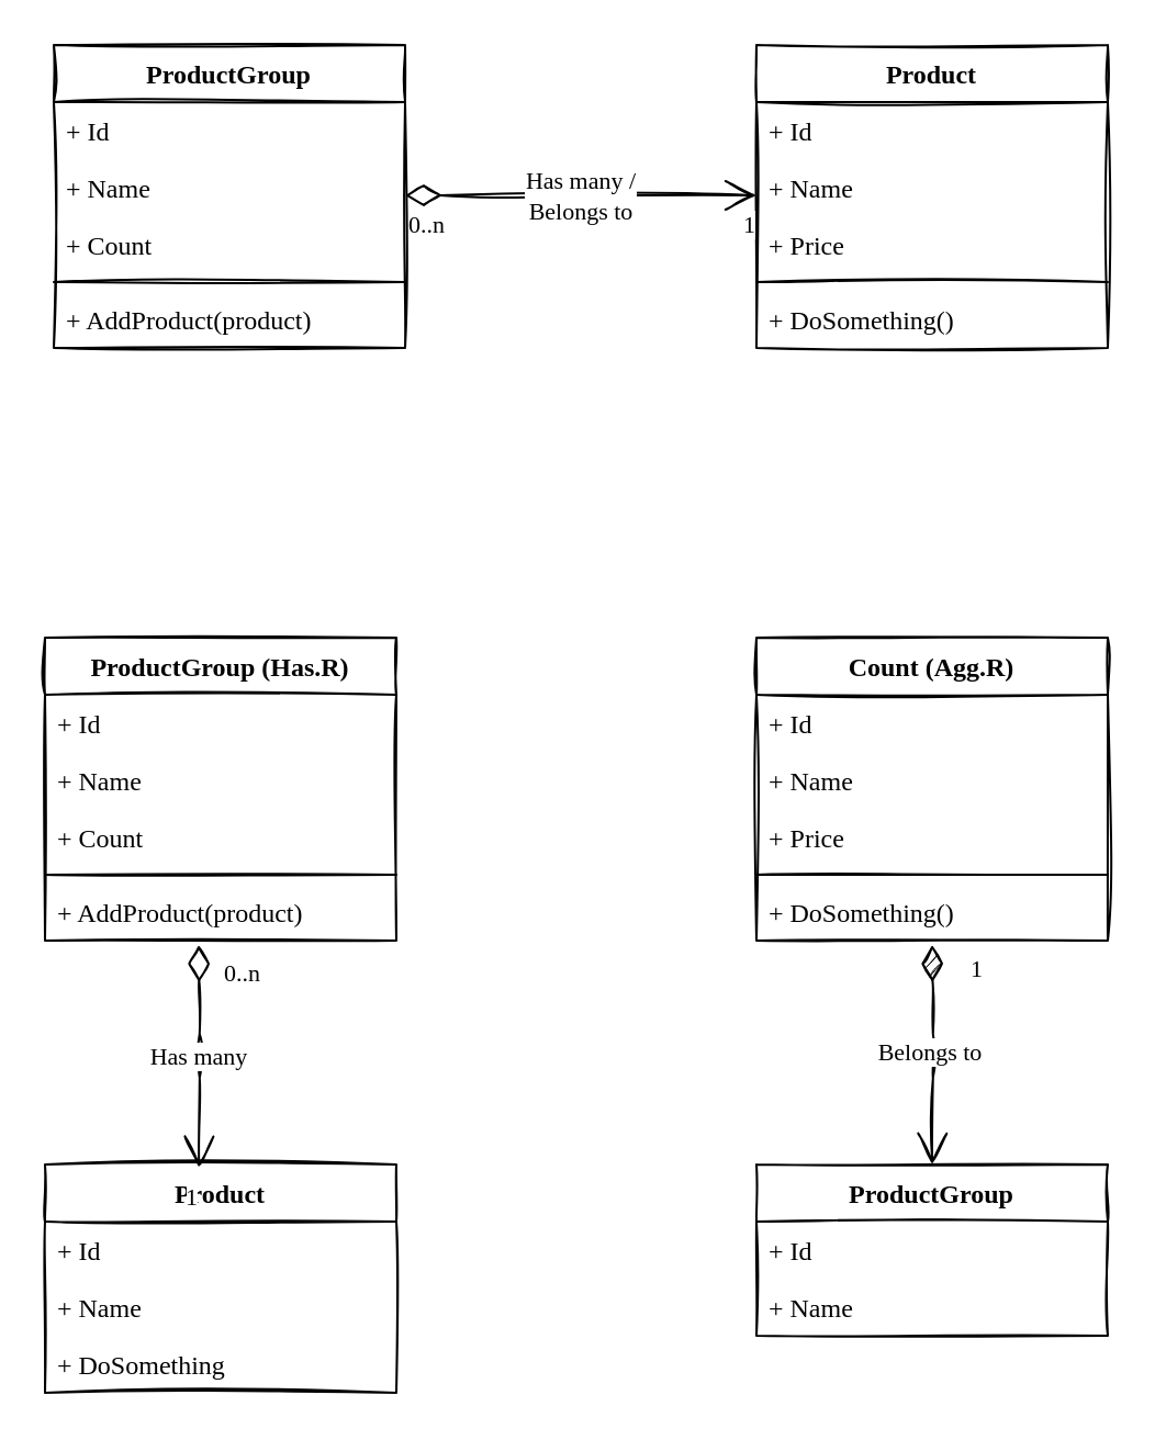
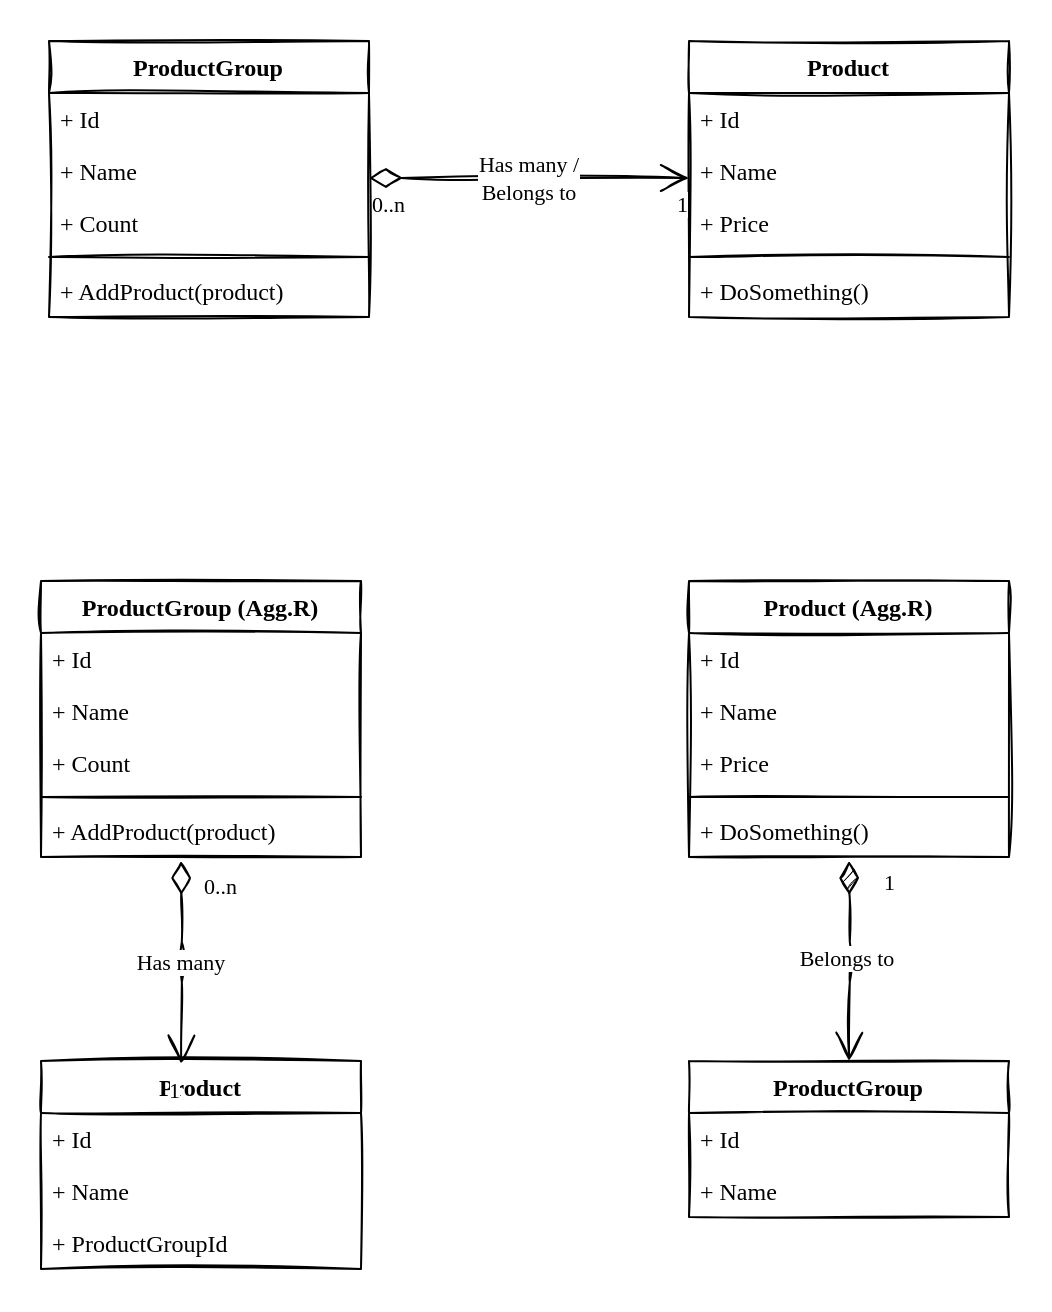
- <mxCell id="23" value="ProductGroup (Has.R)" style="swimlane;fontStyle=1;align=center;verticalAlign=top;childLayout=stackLayout;horizontal=1;startSize=26;horizontalStack=0;resizeParent=1;resizeParentMax=0;resizeLast=0;collapsible=1;marginBottom=0;sketch=1;fontFamily=Comic Sans MS;" vertex="1" parent="18"><mxGeometry width="160" height="138" as="geometry" /></mxCell>
+ <mxCell id="23" value="ProductGroup (Agg.R)" style="swimlane;fontStyle=1;align=center;verticalAlign=top;childLayout=stackLayout;horizontal=1;startSize=26;horizontalStack=0;resizeParent=1;resizeParentMax=0;resizeLast=0;collapsible=1;marginBottom=0;sketch=1;fontFamily=Comic Sans MS;" vertex="1" parent="18"><mxGeometry width="160" height="138" as="geometry" /></mxCell>
- <mxCell id="33" value="Count (Agg.R)" style="swimlane;fontStyle=1;align=center;verticalAlign=top;childLayout=stackLayout;horizontal=1;startSize=26;horizontalStack=0;resizeParent=1;resizeParentMax=0;resizeLast=0;collapsible=1;marginBottom=0;sketch=1;fontFamily=Comic Sans MS;" vertex="1" parent="32"><mxGeometry width="160" height="138" as="geometry" /></mxCell>
+ <mxCell id="33" value="Product (Agg.R)" style="swimlane;fontStyle=1;align=center;verticalAlign=top;childLayout=stackLayout;horizontal=1;startSize=26;horizontalStack=0;resizeParent=1;resizeParentMax=0;resizeLast=0;collapsible=1;marginBottom=0;sketch=1;fontFamily=Comic Sans MS;" vertex="1" parent="32"><mxGeometry width="160" height="138" as="geometry" /></mxCell>
- <mxCell id="22" value="+ DoSomething" style="text;strokeColor=none;fillColor=none;align=left;verticalAlign=top;spacingLeft=4;spacingRight=4;overflow=hidden;rotatable=0;points=[[0,0.5],[1,0.5]];portConstraint=eastwest;sketch=1;fontFamily=Comic Sans MS;" vertex="1" parent="19"><mxGeometry y="78" width="160" height="26" as="geometry" /></mxCell>
+ <mxCell id="22" value="+ ProductGroupId" style="text;strokeColor=none;fillColor=none;align=left;verticalAlign=top;spacingLeft=4;spacingRight=4;overflow=hidden;rotatable=0;points=[[0,0.5],[1,0.5]];portConstraint=eastwest;sketch=1;fontFamily=Comic Sans MS;" vertex="1" parent="19"><mxGeometry y="78" width="160" height="26" as="geometry" /></mxCell>
